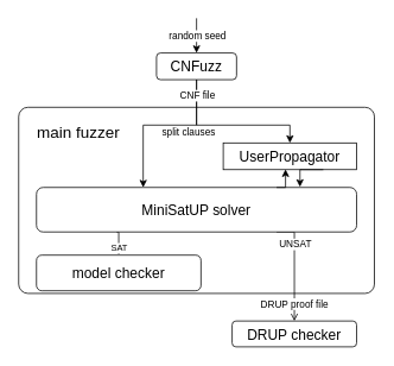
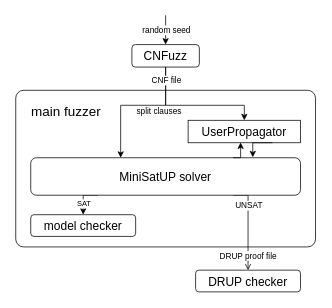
- <mxCell id="13" value="model checker" style="rounded=1;whiteSpace=wrap;html=1;fontSize=16;" parent="1" vertex="1"><mxGeometry x="40" y="286" width="185" height="40" as="geometry" /></mxCell>
+ <mxCell id="13" value="model checker" style="rounded=1;whiteSpace=wrap;html=1;fontSize=16;" parent="1" vertex="1"><mxGeometry x="40" y="286" width="140" height="29" as="geometry" /></mxCell>
